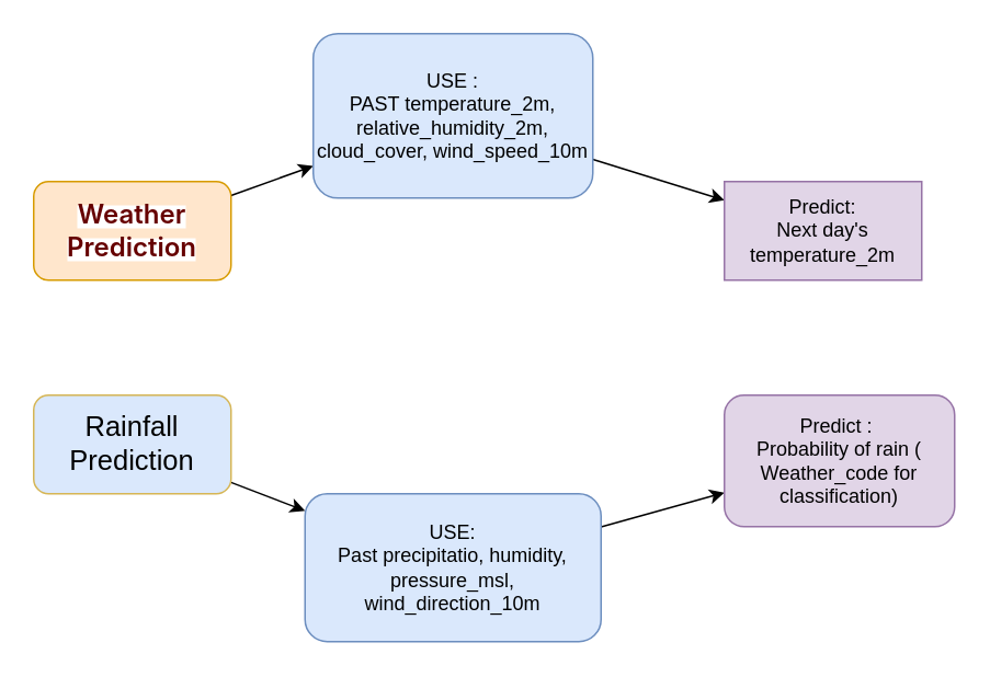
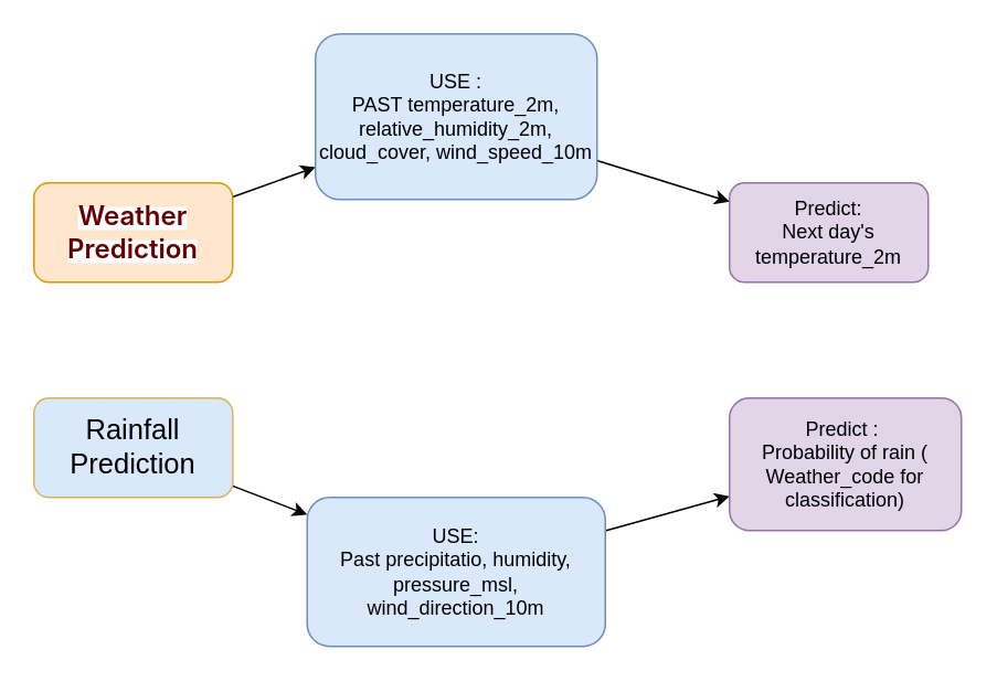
- <mxCell id="6" value="Predict:&lt;div&gt;Next day's temperature_2m&lt;/div&gt;" style="whiteSpace=wrap;html=1;fillColor=#e1d5e7;strokeColor=#9673a6;rounded=0;" vertex="1" parent="1"><mxGeometry x="440" y="110" width="120" height="60" as="geometry" /></mxCell>
+ <mxCell id="6" value="Predict:&lt;div&gt;Next day's temperature_2m&lt;/div&gt;" style="whiteSpace=wrap;html=1;fillColor=#e1d5e7;strokeColor=#9673a6;rounded=1;" vertex="1" parent="1"><mxGeometry x="440" y="110" width="120" height="60" as="geometry" /></mxCell>
